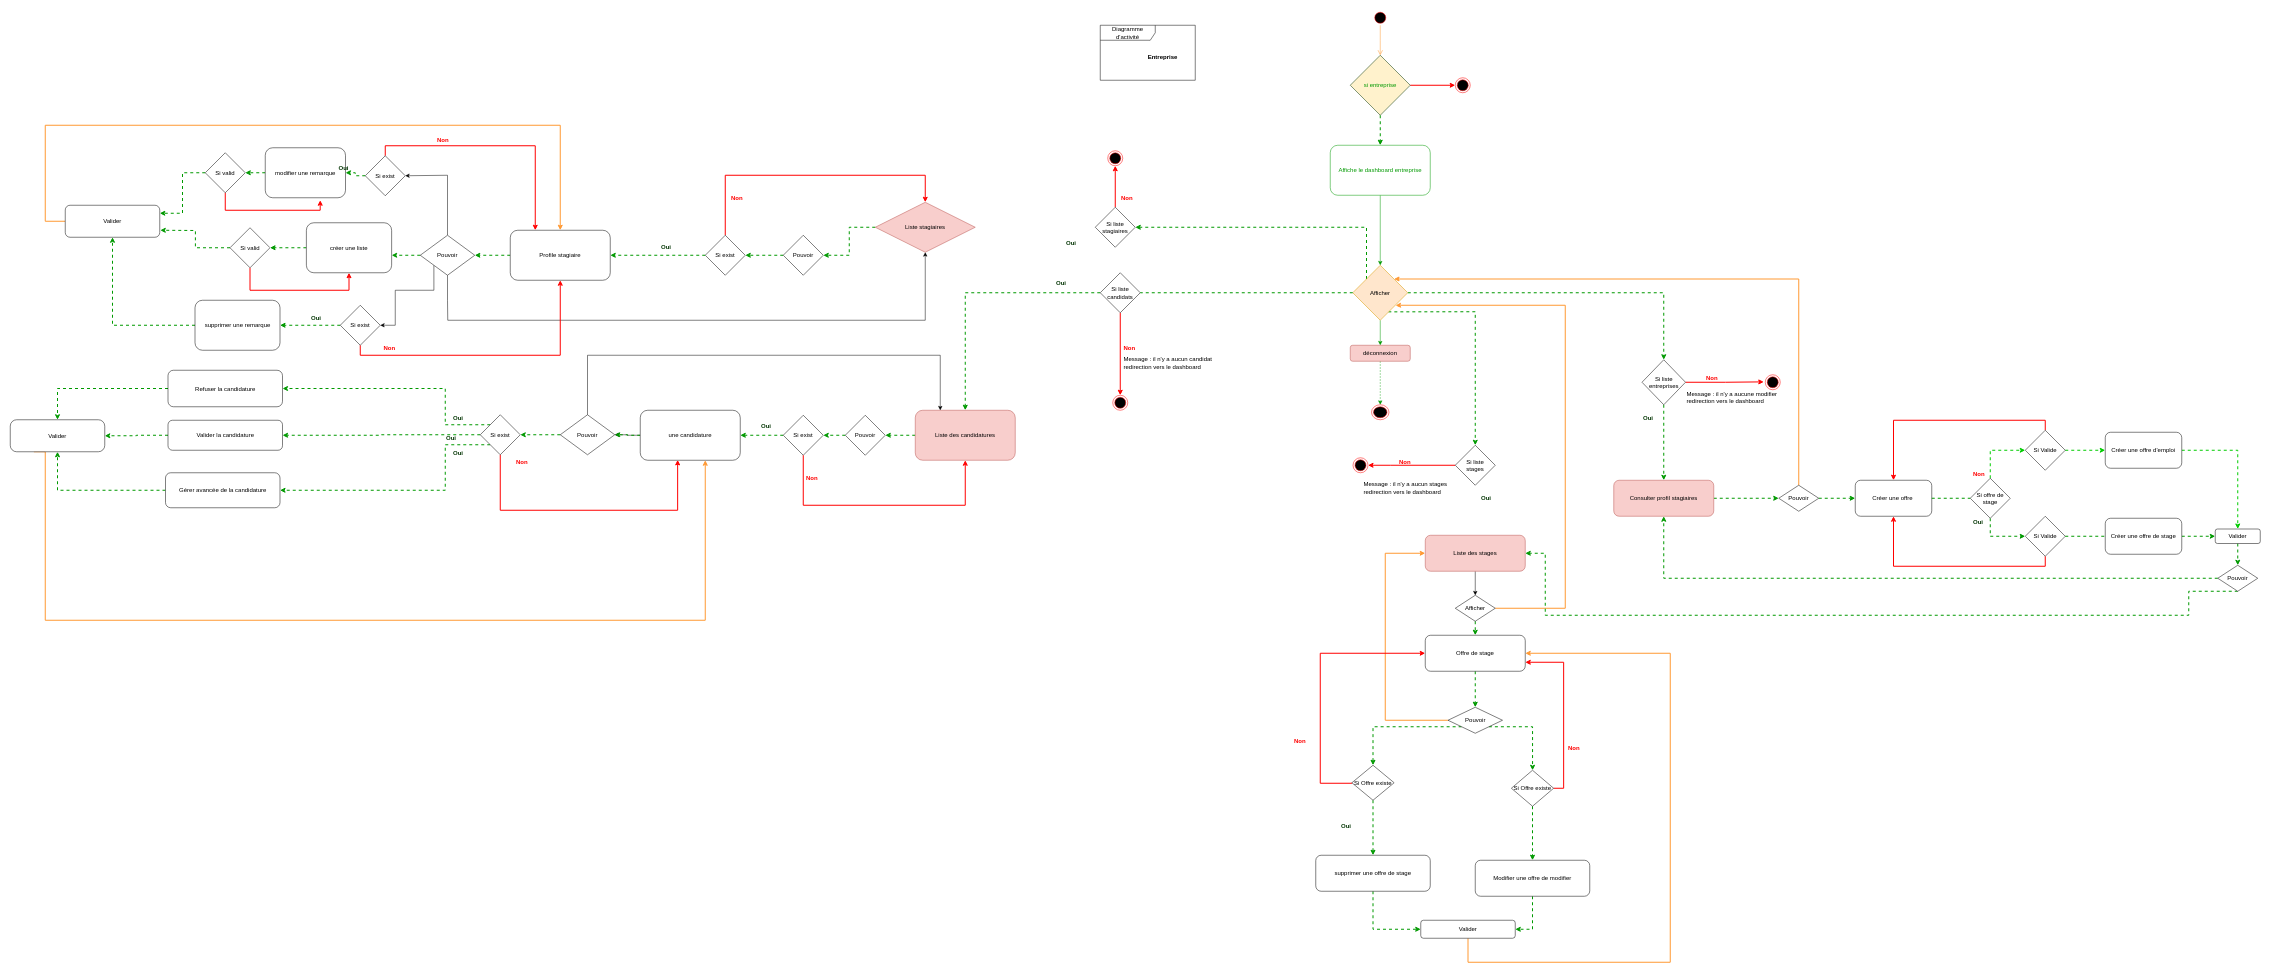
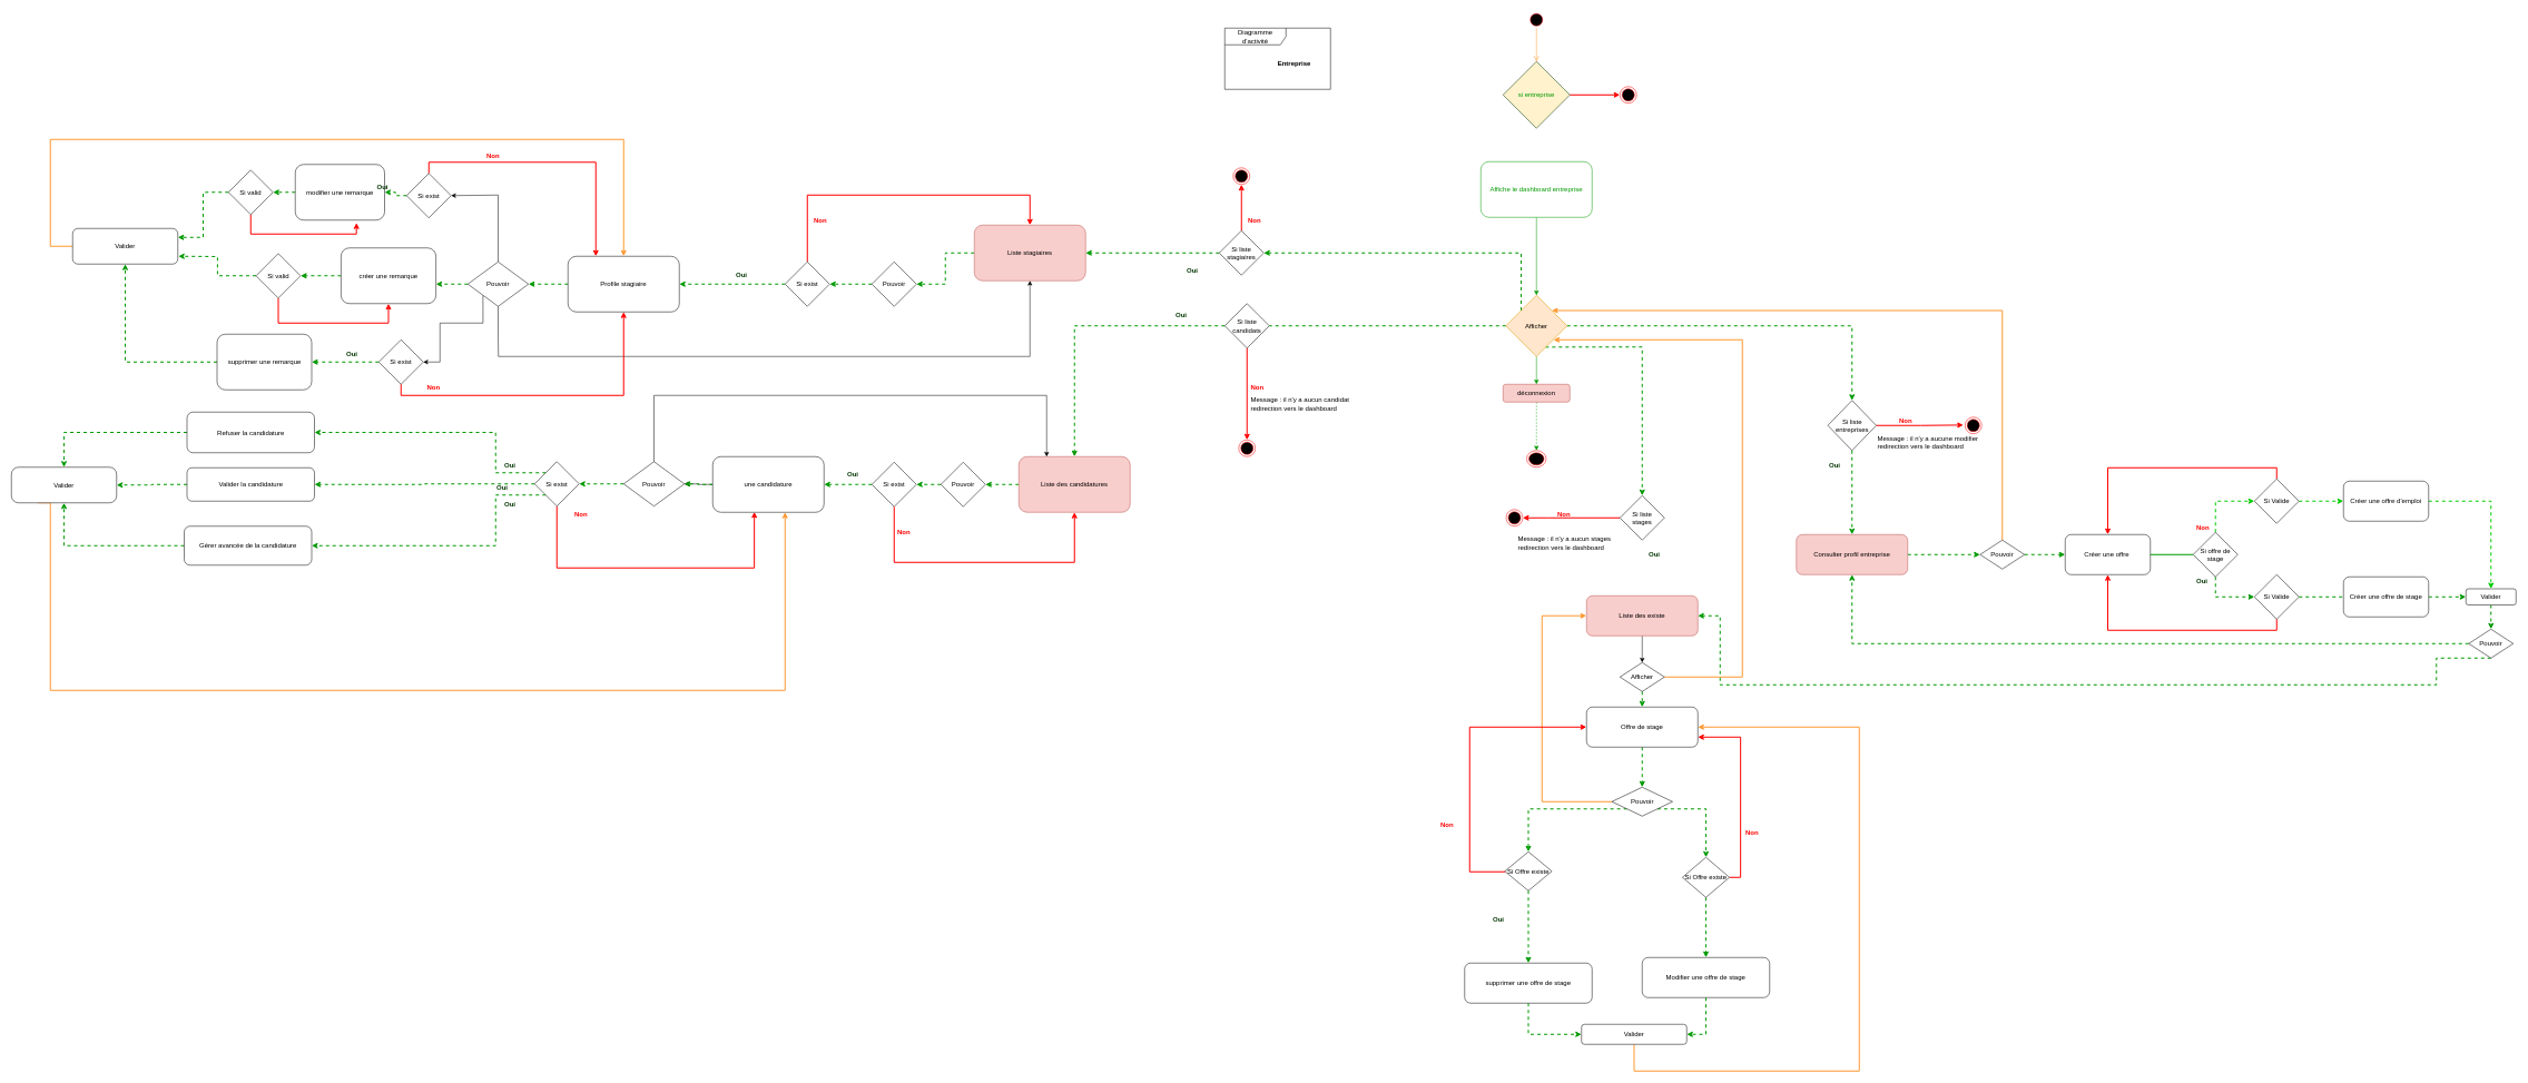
- <mxCell id="7" style="edgeStyle=orthogonalEdgeStyle;rounded=0;orthogonalLoop=1;jettySize=auto;html=1;exitX=0.5;exitY=1;exitDx=0;exitDy=0;strokeColor=#009900;dashed=1;strokeWidth=2;" parent="1" source="8" target="11" edge="1"><mxGeometry relative="1" as="geometry" /></mxCell>
- <mxCell id="27" value="Liste stagiaires" style="rhombus;whiteSpace=wrap;html=1;fillColor=#f8cecc;strokeColor=#b85450;" parent="1" vertex="1"><mxGeometry x="1750" y="404" width="200" height="100" as="geometry" /></mxCell>
+ <mxCell id="27" value="Liste stagiaires" style="rounded=1;whiteSpace=wrap;html=1;fillColor=#f8cecc;strokeColor=#b85450;" parent="1" vertex="1"><mxGeometry x="1750" y="404" width="200" height="100" as="geometry" /></mxCell>
+ <mxCell id="14" style="edgeStyle=orthogonalEdgeStyle;rounded=0;orthogonalLoop=1;jettySize=auto;html=1;exitX=0;exitY=0.5;exitDx=0;exitDy=0;entryX=1;entryY=0.5;entryDx=0;entryDy=0;strokeColor=#009900;strokeWidth=2;dashed=1;startArrow=none;" parent="1" source="91" target="27" edge="1"><mxGeometry relative="1" as="geometry" /></mxCell>
- <mxCell id="42" value="créer une liste" style="rounded=1;whiteSpace=wrap;html=1;" parent="1" vertex="1"><mxGeometry x="612.25" y="445" width="170.5" height="100" as="geometry" /></mxCell>
+ <mxCell id="42" value="créer une remarque" style="rounded=1;whiteSpace=wrap;html=1;" parent="1" vertex="1"><mxGeometry x="612.25" y="445" width="170.5" height="100" as="geometry" /></mxCell>
- <mxCell id="25" value="Consulter profil stagiaires" style="rounded=1;whiteSpace=wrap;html=1;fillColor=#f8cecc;strokeColor=#b85450;" parent="1" vertex="1"><mxGeometry x="3227" y="960" width="200" height="72" as="geometry" /></mxCell>
+ <mxCell id="25" value="Consulter profil entreprise" style="rounded=1;whiteSpace=wrap;html=1;fillColor=#f8cecc;strokeColor=#b85450;" parent="1" vertex="1"><mxGeometry x="3227" y="960" width="200" height="72" as="geometry" /></mxCell>
- <mxCell id="162" value="" style="edgeStyle=orthogonalEdgeStyle;rounded=0;orthogonalLoop=1;jettySize=auto;html=1;exitX=1;exitY=0.5;exitDx=0;exitDy=0;entryX=0;entryY=0.5;entryDx=0;entryDy=0;strokeWidth=2;strokeColor=#009900;dashed=1;endArrow=none;" edge="1" parent="1" source="84" target="161"><mxGeometry relative="1" as="geometry"><mxPoint x="3863" y="996" as="sourcePoint" /><mxPoint x="4090" y="1072" as="targetPoint" /></mxGeometry></mxCell>
+ <mxCell id="162" value="" style="edgeStyle=orthogonalEdgeStyle;rounded=0;orthogonalLoop=1;jettySize=auto;html=1;exitX=1;exitY=0.5;exitDx=0;exitDy=0;entryX=0;entryY=0.5;entryDx=0;entryDy=0;strokeWidth=2;strokeColor=#009900;dashed=0;endArrow=none;" edge="1" parent="1" source="84" target="161"><mxGeometry relative="1" as="geometry"><mxPoint x="3863" y="996" as="sourcePoint" /><mxPoint x="4090" y="1072" as="targetPoint" /></mxGeometry></mxCell>
- <mxCell id="23" value="Liste des stages" style="rounded=1;whiteSpace=wrap;html=1;fillColor=#f8cecc;strokeColor=#b85450;" parent="1" vertex="1"><mxGeometry x="2850" y="1070" width="200" height="72" as="geometry" /></mxCell>
+ <mxCell id="23" value="Liste des existe" style="rounded=1;whiteSpace=wrap;html=1;fillColor=#f8cecc;strokeColor=#b85450;" parent="1" vertex="1"><mxGeometry x="2850" y="1070" width="200" height="72" as="geometry" /></mxCell>
- <mxCell id="77" value="supprimer une offre de stage" style="rounded=1;whiteSpace=wrap;html=1;" parent="1" vertex="1"><mxGeometry x="2631" y="1710" width="229" height="72" as="geometry" /></mxCell>
+ <mxCell id="77" value="supprimer une offre de stage" style="rounded=1;whiteSpace=wrap;html=1;" parent="1" vertex="1"><mxGeometry x="2631" y="1730" width="229" height="72" as="geometry" /></mxCell>
- <mxCell id="75" value="Modifier&amp;nbsp;une offre de modifier" style="rounded=1;whiteSpace=wrap;html=1;" parent="1" vertex="1"><mxGeometry x="2950" y="1720" width="229" height="72" as="geometry" /></mxCell>
+ <mxCell id="75" value="Modifier&amp;nbsp;une offre de stage" style="rounded=1;whiteSpace=wrap;html=1;" parent="1" vertex="1"><mxGeometry x="2950" y="1720" width="229" height="72" as="geometry" /></mxCell>
